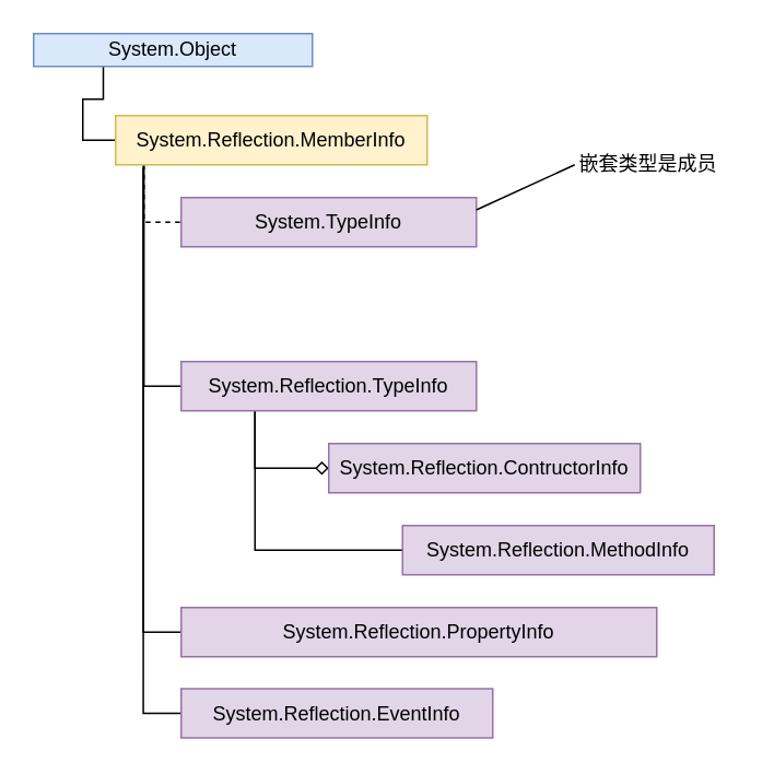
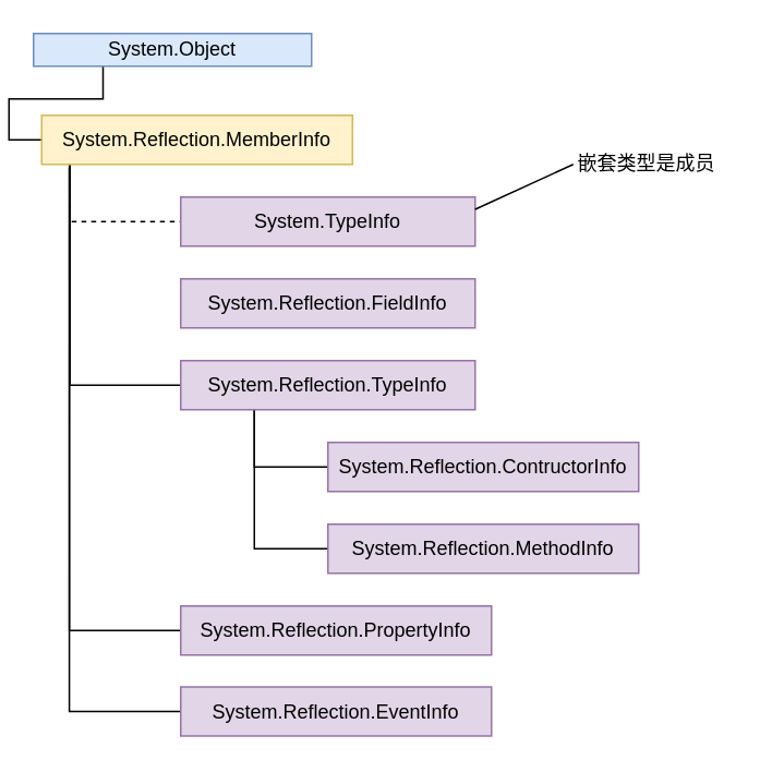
- <mxCell id="8" value="System.Reflection.MemberInfo" style="rounded=0;whiteSpace=wrap;html=1;fillColor=#fff2cc;strokeColor=#d6b656;" vertex="1" parent="1"><mxGeometry x="70" y="70" width="190" height="30" as="geometry" /></mxCell>
+ <mxCell id="8" value="System.Reflection.MemberInfo" style="rounded=0;whiteSpace=wrap;html=1;fillColor=#fff2cc;strokeColor=#d6b656;" vertex="1" parent="1"><mxGeometry x="25" y="70" width="190" height="30" as="geometry" /></mxCell>
+ <mxCell id="10" value="System.Reflection.FieldInfo" style="rounded=0;whiteSpace=wrap;html=1;fillColor=#e1d5e7;strokeColor=#9673a6;" vertex="1" parent="1"><mxGeometry x="110" y="170" width="180" height="30" as="geometry" /></mxCell>
- <mxCell id="11" style="edgeStyle=orthogonalEdgeStyle;rounded=0;orthogonalLoop=1;jettySize=auto;html=1;entryX=0;entryY=0.5;entryDx=0;entryDy=0;endArrow=diamond;endFill=0;exitX=0.25;exitY=1;exitDx=0;exitDy=0;" edge="1" parent="1" source="13" target="14"><mxGeometry relative="1" as="geometry" /></mxCell>
+ <mxCell id="11" style="edgeStyle=orthogonalEdgeStyle;rounded=0;orthogonalLoop=1;jettySize=auto;html=1;entryX=0;entryY=0.5;entryDx=0;entryDy=0;endArrow=none;endFill=0;exitX=0.25;exitY=1;exitDx=0;exitDy=0;" edge="1" parent="1" source="13" target="14"><mxGeometry relative="1" as="geometry" /></mxCell>
- <mxCell id="15" value="System.Reflection.MethodInfo" style="rounded=0;whiteSpace=wrap;html=1;fillColor=#e1d5e7;strokeColor=#9673a6;" vertex="1" parent="1"><mxGeometry x="245" y="320" width="190" height="30" as="geometry" /></mxCell>
+ <mxCell id="15" value="System.Reflection.MethodInfo" style="rounded=0;whiteSpace=wrap;html=1;fillColor=#e1d5e7;strokeColor=#9673a6;" vertex="1" parent="1"><mxGeometry x="200" y="320" width="190" height="30" as="geometry" /></mxCell>
- <mxCell id="16" value="System.Reflection.PropertyInfo" style="rounded=0;whiteSpace=wrap;html=1;fillColor=#e1d5e7;strokeColor=#9673a6;" vertex="1" parent="1"><mxGeometry x="110" y="370" width="290" height="30" as="geometry" /></mxCell>
+ <mxCell id="16" value="System.Reflection.PropertyInfo" style="rounded=0;whiteSpace=wrap;html=1;fillColor=#e1d5e7;strokeColor=#9673a6;" vertex="1" parent="1"><mxGeometry x="110" y="370" width="190" height="30" as="geometry" /></mxCell>
